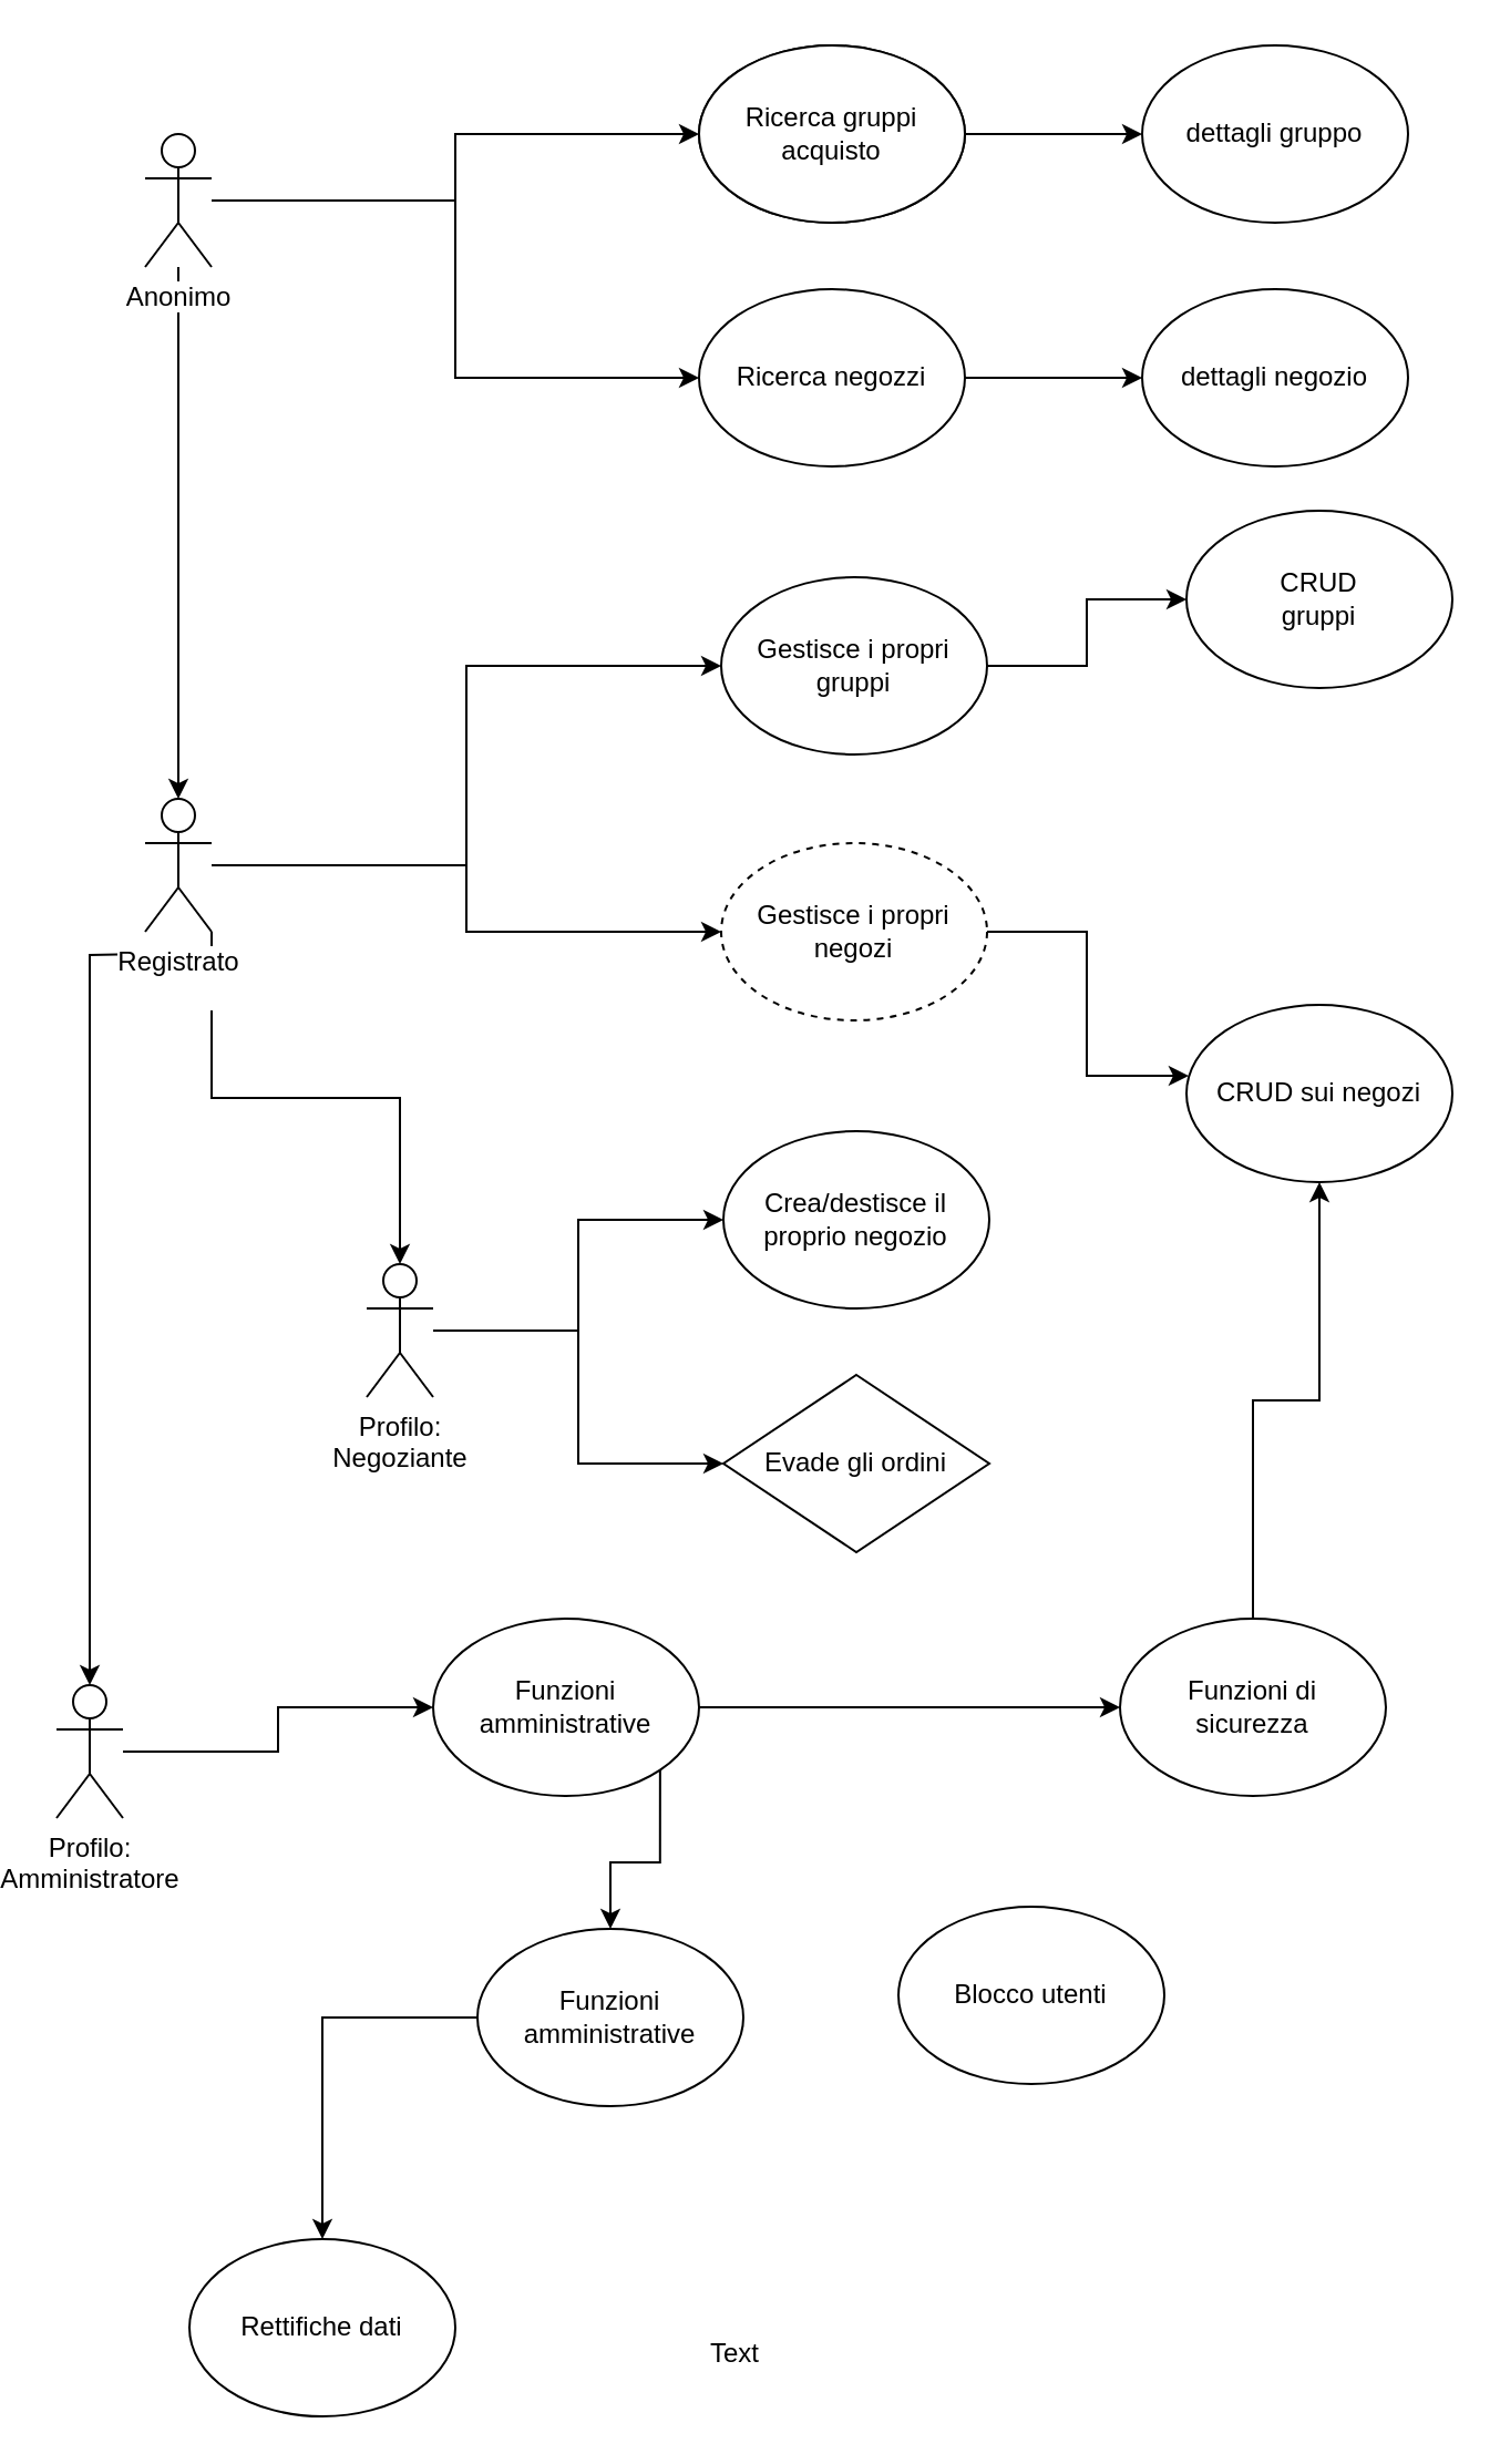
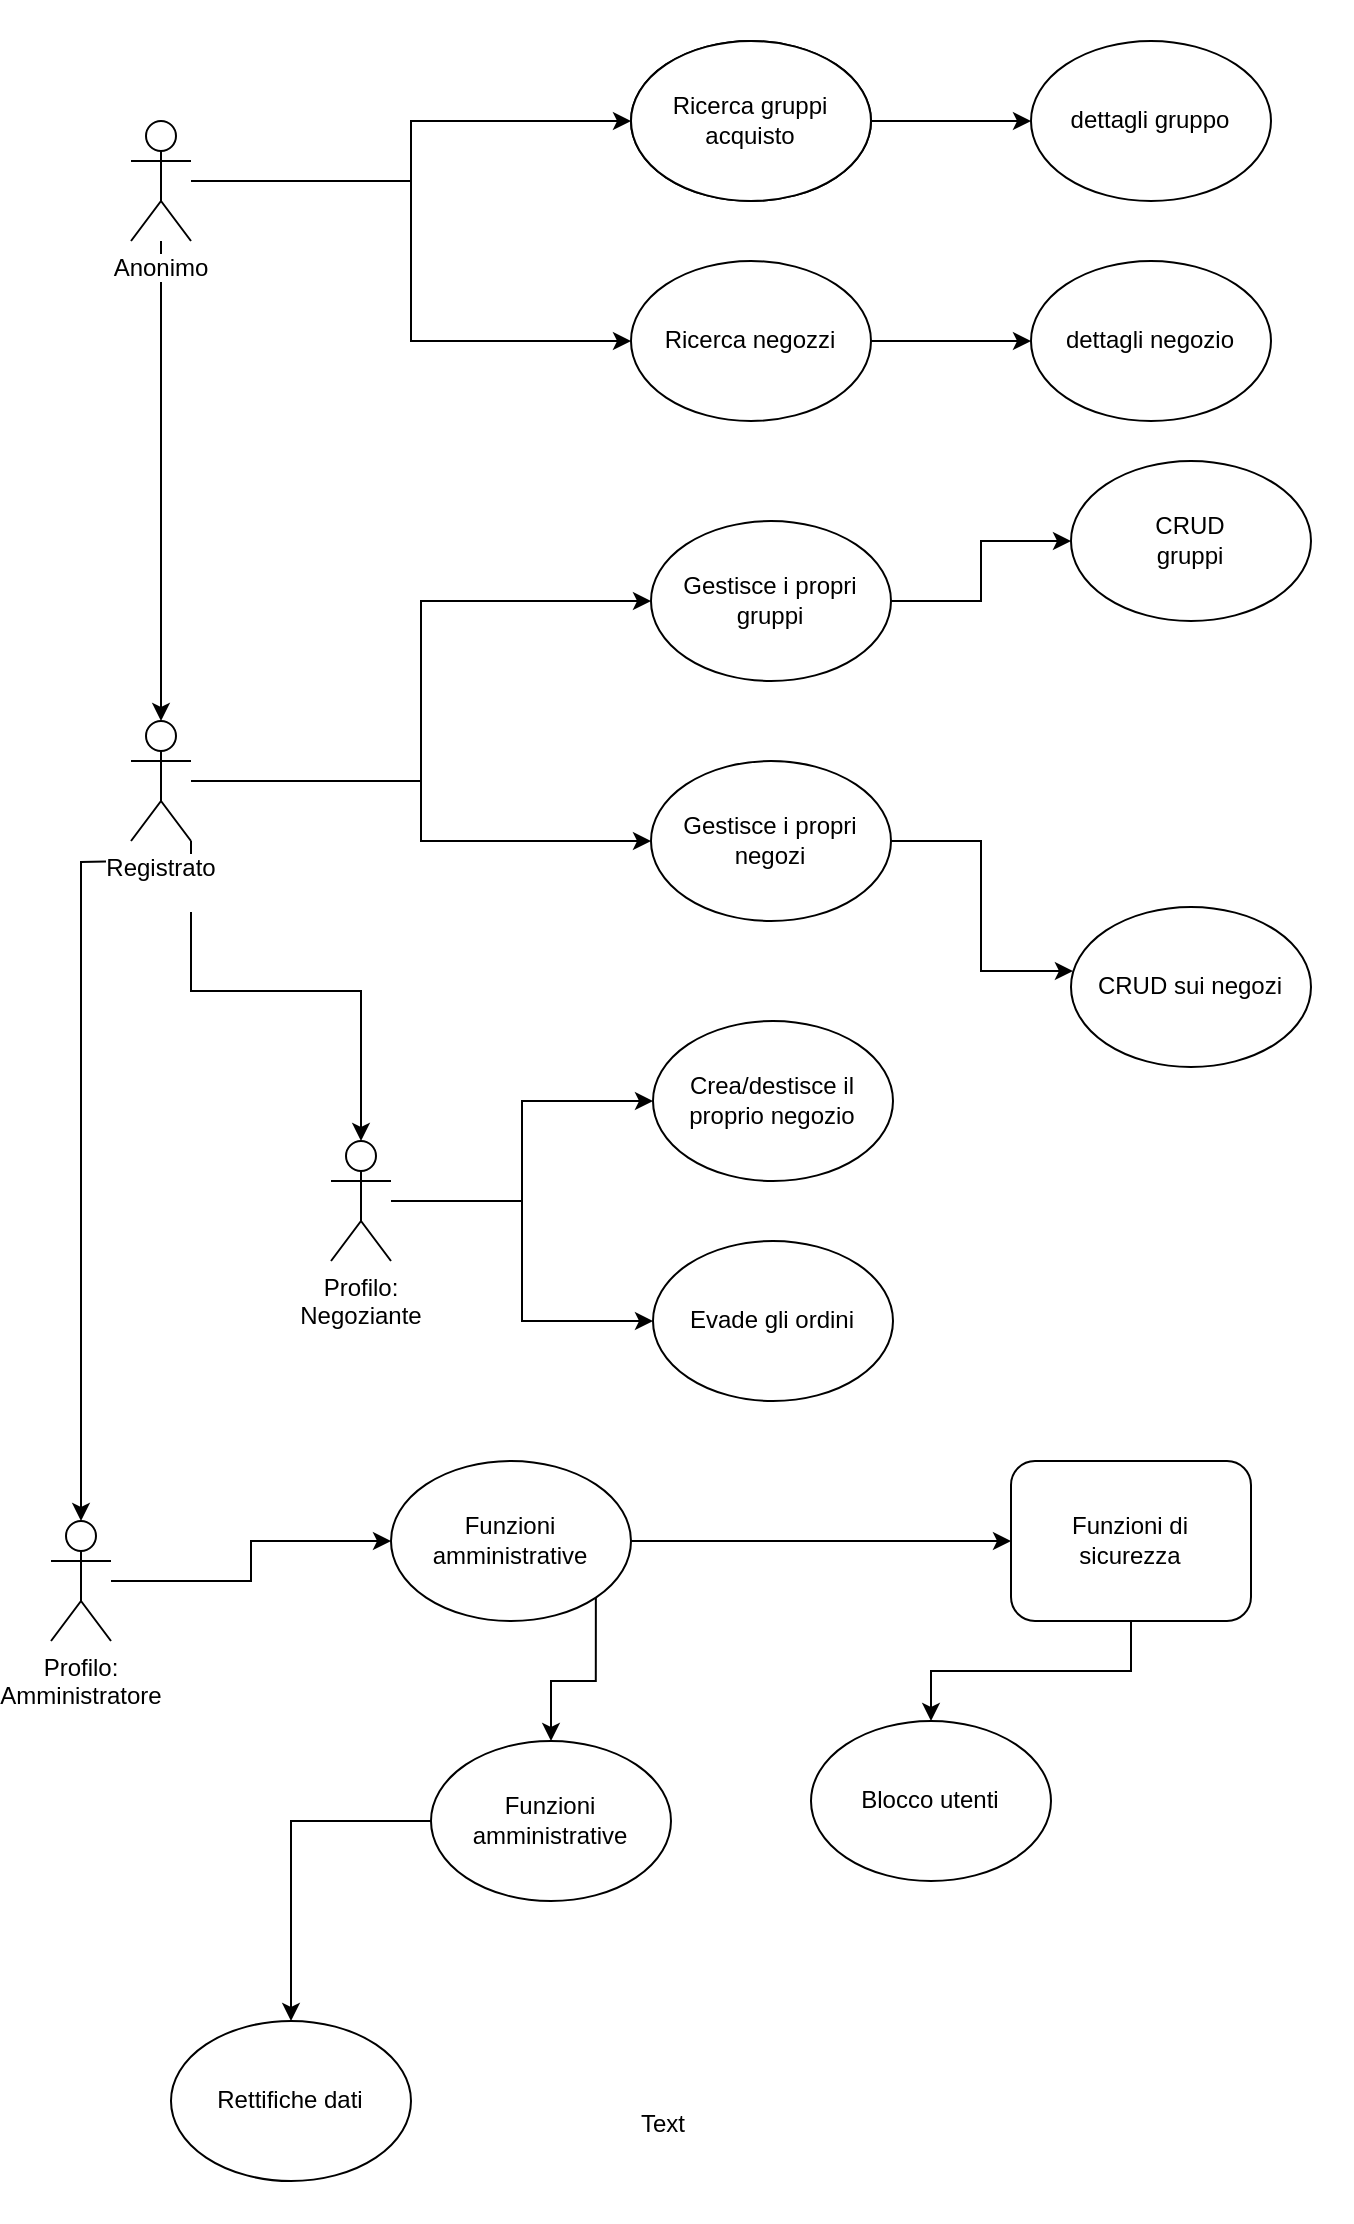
- <mxCell id="28" value="Gestisce i propri negozi" style="ellipse;whiteSpace=wrap;html=1;dashed=1;" vertex="1" parent="1"><mxGeometry x="320" y="380" width="120" height="80" as="geometry" /></mxCell>
+ <mxCell id="28" value="Gestisce i propri negozi" style="ellipse;whiteSpace=wrap;html=1;" vertex="1" parent="1"><mxGeometry x="320" y="380" width="120" height="80" as="geometry" /></mxCell>
- <mxCell id="37" value="" style="edgeStyle=orthogonalEdgeStyle;rounded=0;orthogonalLoop=1;jettySize=auto;html=1;" edge="1" parent="1" source="38" target="29"><mxGeometry relative="1" as="geometry" /></mxCell>
+ <mxCell id="37" value="" style="edgeStyle=orthogonalEdgeStyle;rounded=0;orthogonalLoop=1;jettySize=auto;html=1;" edge="1" parent="1" source="38" target="39"><mxGeometry relative="1" as="geometry" /></mxCell>
- <mxCell id="30" value="Evade gli ordini" style="rhombus;whiteSpace=wrap;html=1;" vertex="1" parent="1"><mxGeometry x="321" y="620" width="120" height="80" as="geometry" /></mxCell>
+ <mxCell id="30" value="Evade gli ordini" style="ellipse;whiteSpace=wrap;html=1;" vertex="1" parent="1"><mxGeometry x="321" y="620" width="120" height="80" as="geometry" /></mxCell>
- <mxCell id="38" value="Funzioni di &lt;br&gt;sicurezza" style="ellipse;whiteSpace=wrap;html=1;" vertex="1" parent="1"><mxGeometry x="500" y="730" width="120" height="80" as="geometry" /></mxCell>
+ <mxCell id="38" value="Funzioni di &lt;br&gt;sicurezza" style="whiteSpace=wrap;html=1;rounded=1;" vertex="1" parent="1"><mxGeometry x="500" y="730" width="120" height="80" as="geometry" /></mxCell>
